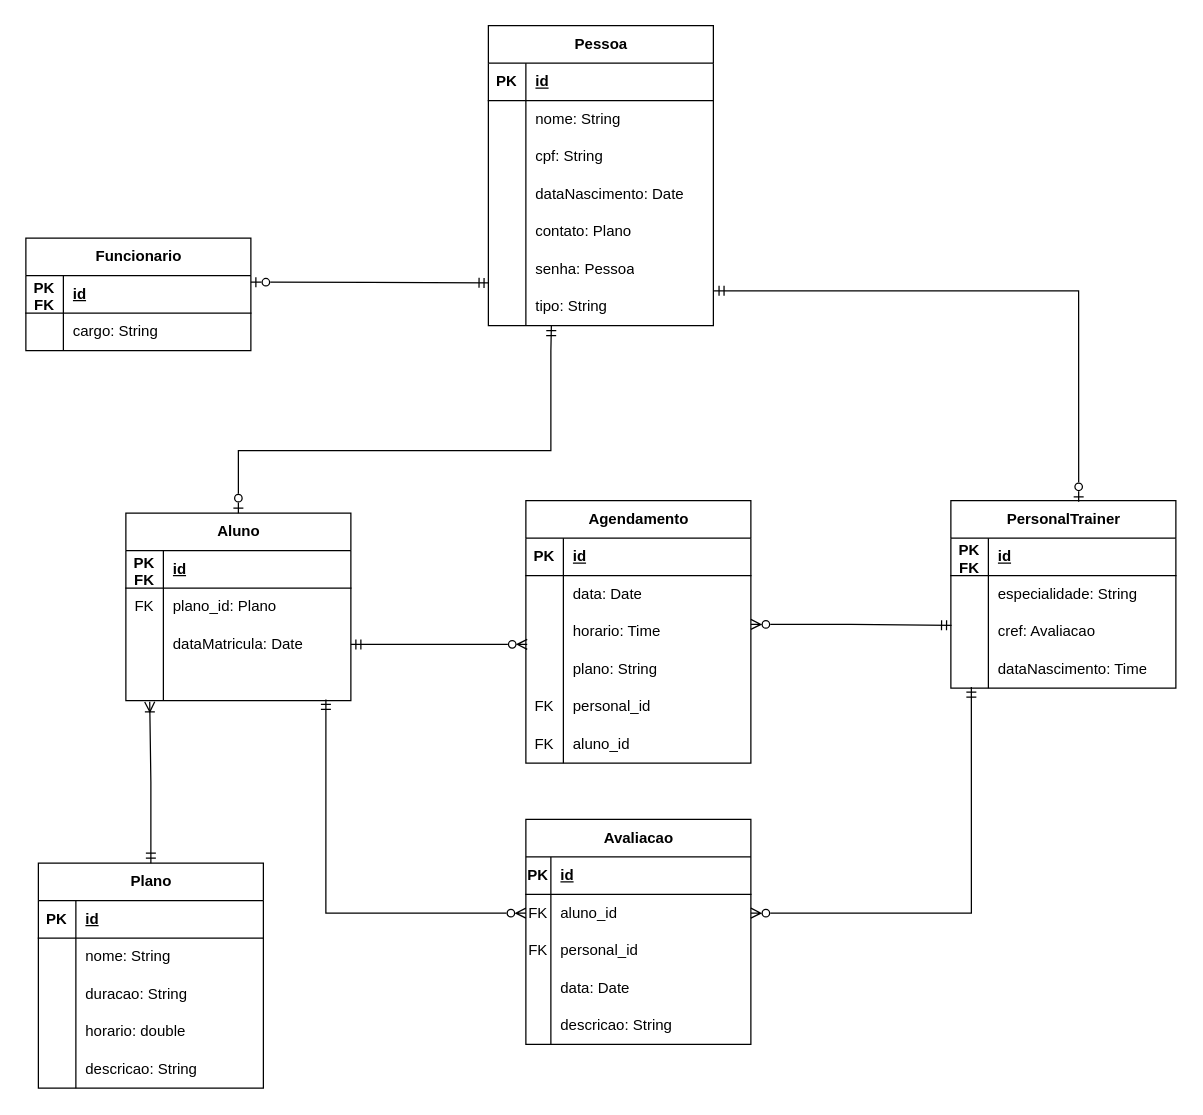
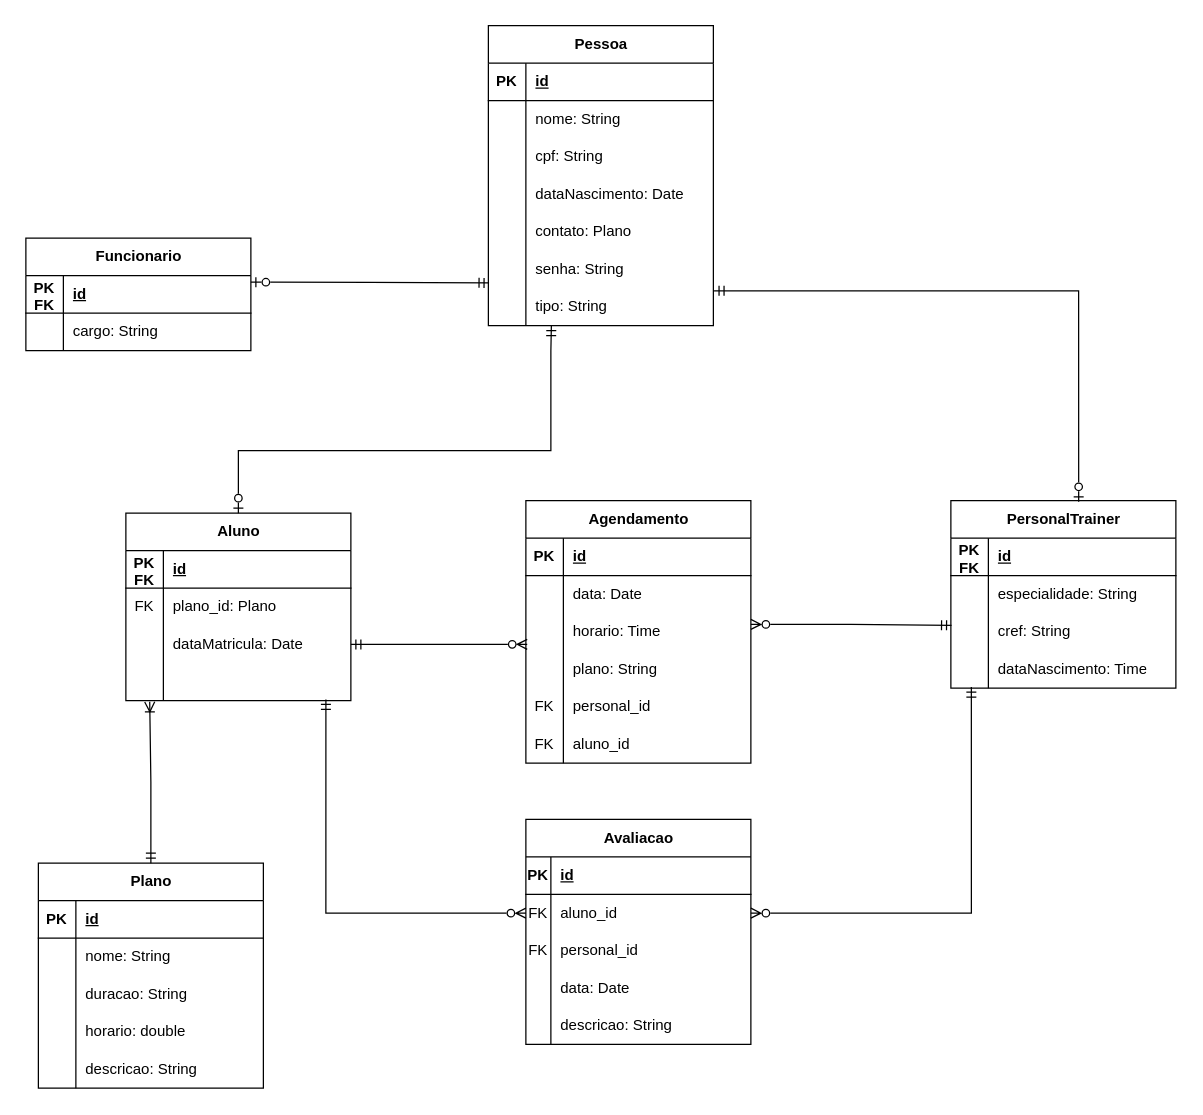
- <mxCell id="105" value="senha: Pessoa" style="shape=partialRectangle;connectable=0;fillColor=none;top=0;left=0;bottom=0;right=0;align=left;spacingLeft=6;overflow=hidden;whiteSpace=wrap;html=1;" parent="103" vertex="1"><mxGeometry x="30" width="150" height="30" as="geometry"><mxRectangle width="150" height="30" as="alternateBounds" /></mxGeometry></mxCell>
+ <mxCell id="105" value="senha: String" style="shape=partialRectangle;connectable=0;fillColor=none;top=0;left=0;bottom=0;right=0;align=left;spacingLeft=6;overflow=hidden;whiteSpace=wrap;html=1;" parent="103" vertex="1"><mxGeometry x="30" width="150" height="30" as="geometry"><mxRectangle width="150" height="30" as="alternateBounds" /></mxGeometry></mxCell>
- <mxCell id="11" value="cref: Avaliacao" style="shape=partialRectangle;connectable=0;fillColor=none;top=0;left=0;bottom=0;right=0;align=left;spacingLeft=6;overflow=hidden;whiteSpace=wrap;html=1;" parent="9" vertex="1"><mxGeometry x="30" width="150" height="30" as="geometry"><mxRectangle width="150" height="30" as="alternateBounds" /></mxGeometry></mxCell>
+ <mxCell id="11" value="cref: String" style="shape=partialRectangle;connectable=0;fillColor=none;top=0;left=0;bottom=0;right=0;align=left;spacingLeft=6;overflow=hidden;whiteSpace=wrap;html=1;" parent="9" vertex="1"><mxGeometry x="30" width="150" height="30" as="geometry"><mxRectangle width="150" height="30" as="alternateBounds" /></mxGeometry></mxCell>
